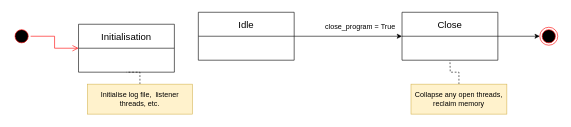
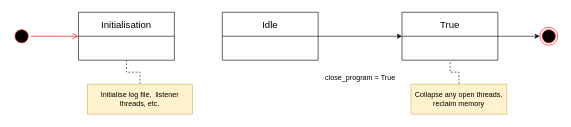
- <mxCell id="6" value="Close" style="swimlane;fontStyle=0;childLayout=stackLayout;horizontal=1;startSize=40;fillColor=none;horizontalStack=0;resizeParent=1;resizeParentMax=0;resizeLast=0;collapsible=1;marginBottom=0;whiteSpace=wrap;html=1;fontSize=16;" vertex="1" parent="1"><mxGeometry x="670" y="20" width="160" height="80" as="geometry" /></mxCell>
+ <mxCell id="6" value="True" style="swimlane;fontStyle=0;childLayout=stackLayout;horizontal=1;startSize=40;fillColor=none;horizontalStack=0;resizeParent=1;resizeParentMax=0;resizeLast=0;collapsible=1;marginBottom=0;whiteSpace=wrap;html=1;fontSize=16;" vertex="1" parent="1"><mxGeometry x="670" y="20" width="160" height="80" as="geometry" /></mxCell>
- <mxCell id="7" value="close_program = True" style="text;html=1;align=center;verticalAlign=middle;resizable=0;points=[];autosize=1;strokeColor=none;fillColor=none;" vertex="1" parent="1"><mxGeometry x="530" y="30" width="140" height="30" as="geometry" /></mxCell>
+ <mxCell id="7" value="close_program = True" style="text;html=1;align=center;verticalAlign=middle;resizable=0;points=[];autosize=1;strokeColor=none;fillColor=none;" vertex="1" parent="1"><mxGeometry x="530" y="115" width="140" height="30" as="geometry" /></mxCell>
- <mxCell id="4" value="Idle" style="swimlane;fontStyle=0;childLayout=stackLayout;horizontal=1;startSize=40;fillColor=none;horizontalStack=0;resizeParent=1;resizeParentMax=0;resizeLast=0;collapsible=1;marginBottom=0;whiteSpace=wrap;html=1;fontSize=16;" vertex="1" parent="1"><mxGeometry x="330" y="20" width="160" height="80" as="geometry" /></mxCell>
+ <mxCell id="4" value="Idle" style="swimlane;fontStyle=0;childLayout=stackLayout;horizontal=1;startSize=40;fillColor=none;horizontalStack=0;resizeParent=1;resizeParentMax=0;resizeLast=0;collapsible=1;marginBottom=0;whiteSpace=wrap;html=1;fontSize=16;" vertex="1" parent="1"><mxGeometry x="370" y="20" width="160" height="80" as="geometry" /></mxCell>
- <mxCell id="2" value="Initialisation" style="swimlane;fontStyle=0;childLayout=stackLayout;horizontal=1;startSize=40;fillColor=none;horizontalStack=0;resizeParent=1;resizeParentMax=0;resizeLast=0;collapsible=1;marginBottom=0;whiteSpace=wrap;html=1;fontSize=16;" vertex="1" parent="1"><mxGeometry x="130" y="40" width="160" height="80" as="geometry" /></mxCell>
+ <mxCell id="2" value="Initialisation" style="swimlane;fontStyle=0;childLayout=stackLayout;horizontal=1;startSize=40;fillColor=none;horizontalStack=0;resizeParent=1;resizeParentMax=0;resizeLast=0;collapsible=1;marginBottom=0;whiteSpace=wrap;html=1;fontSize=16;" vertex="1" parent="1"><mxGeometry x="130" y="20" width="160" height="80" as="geometry" /></mxCell>
